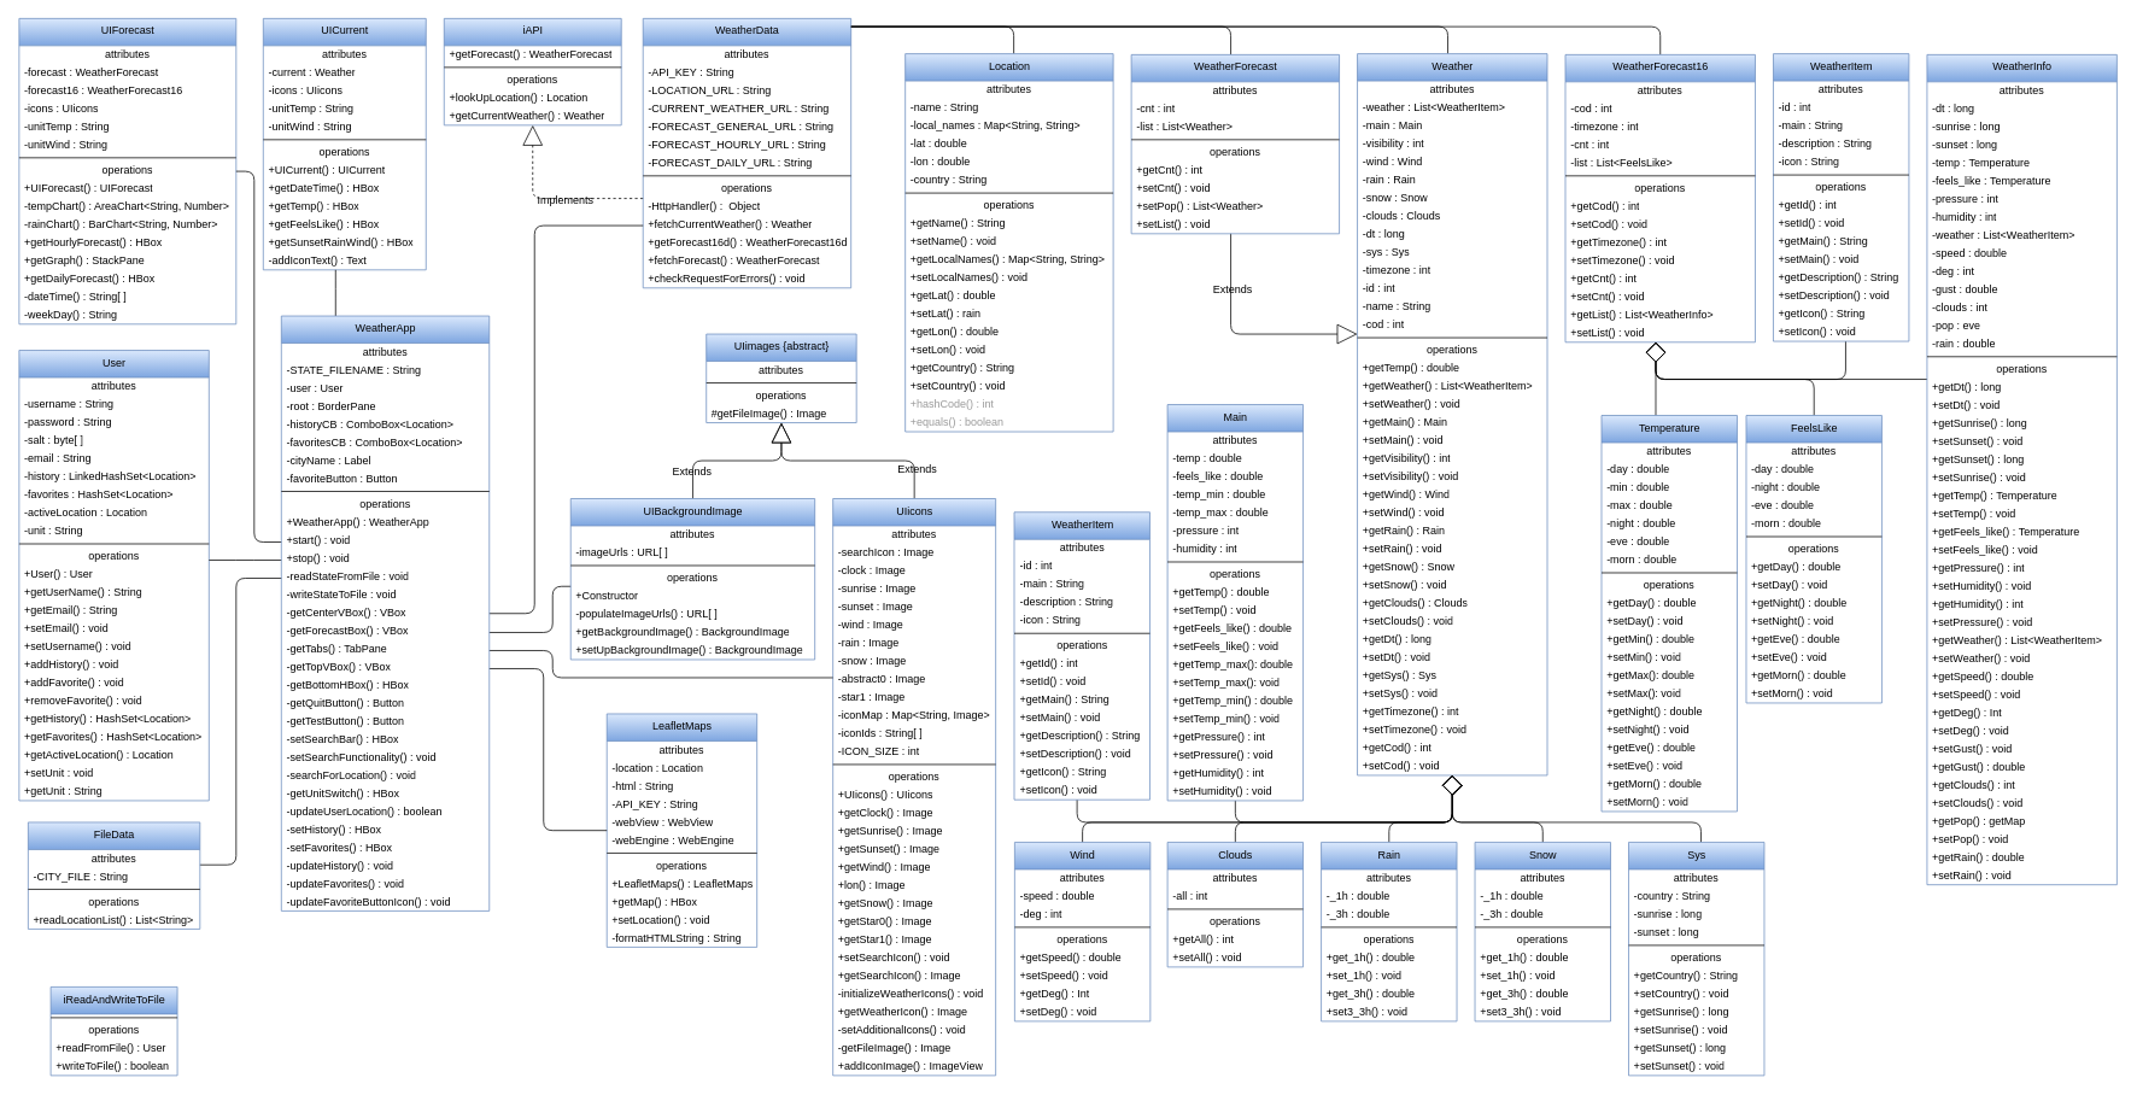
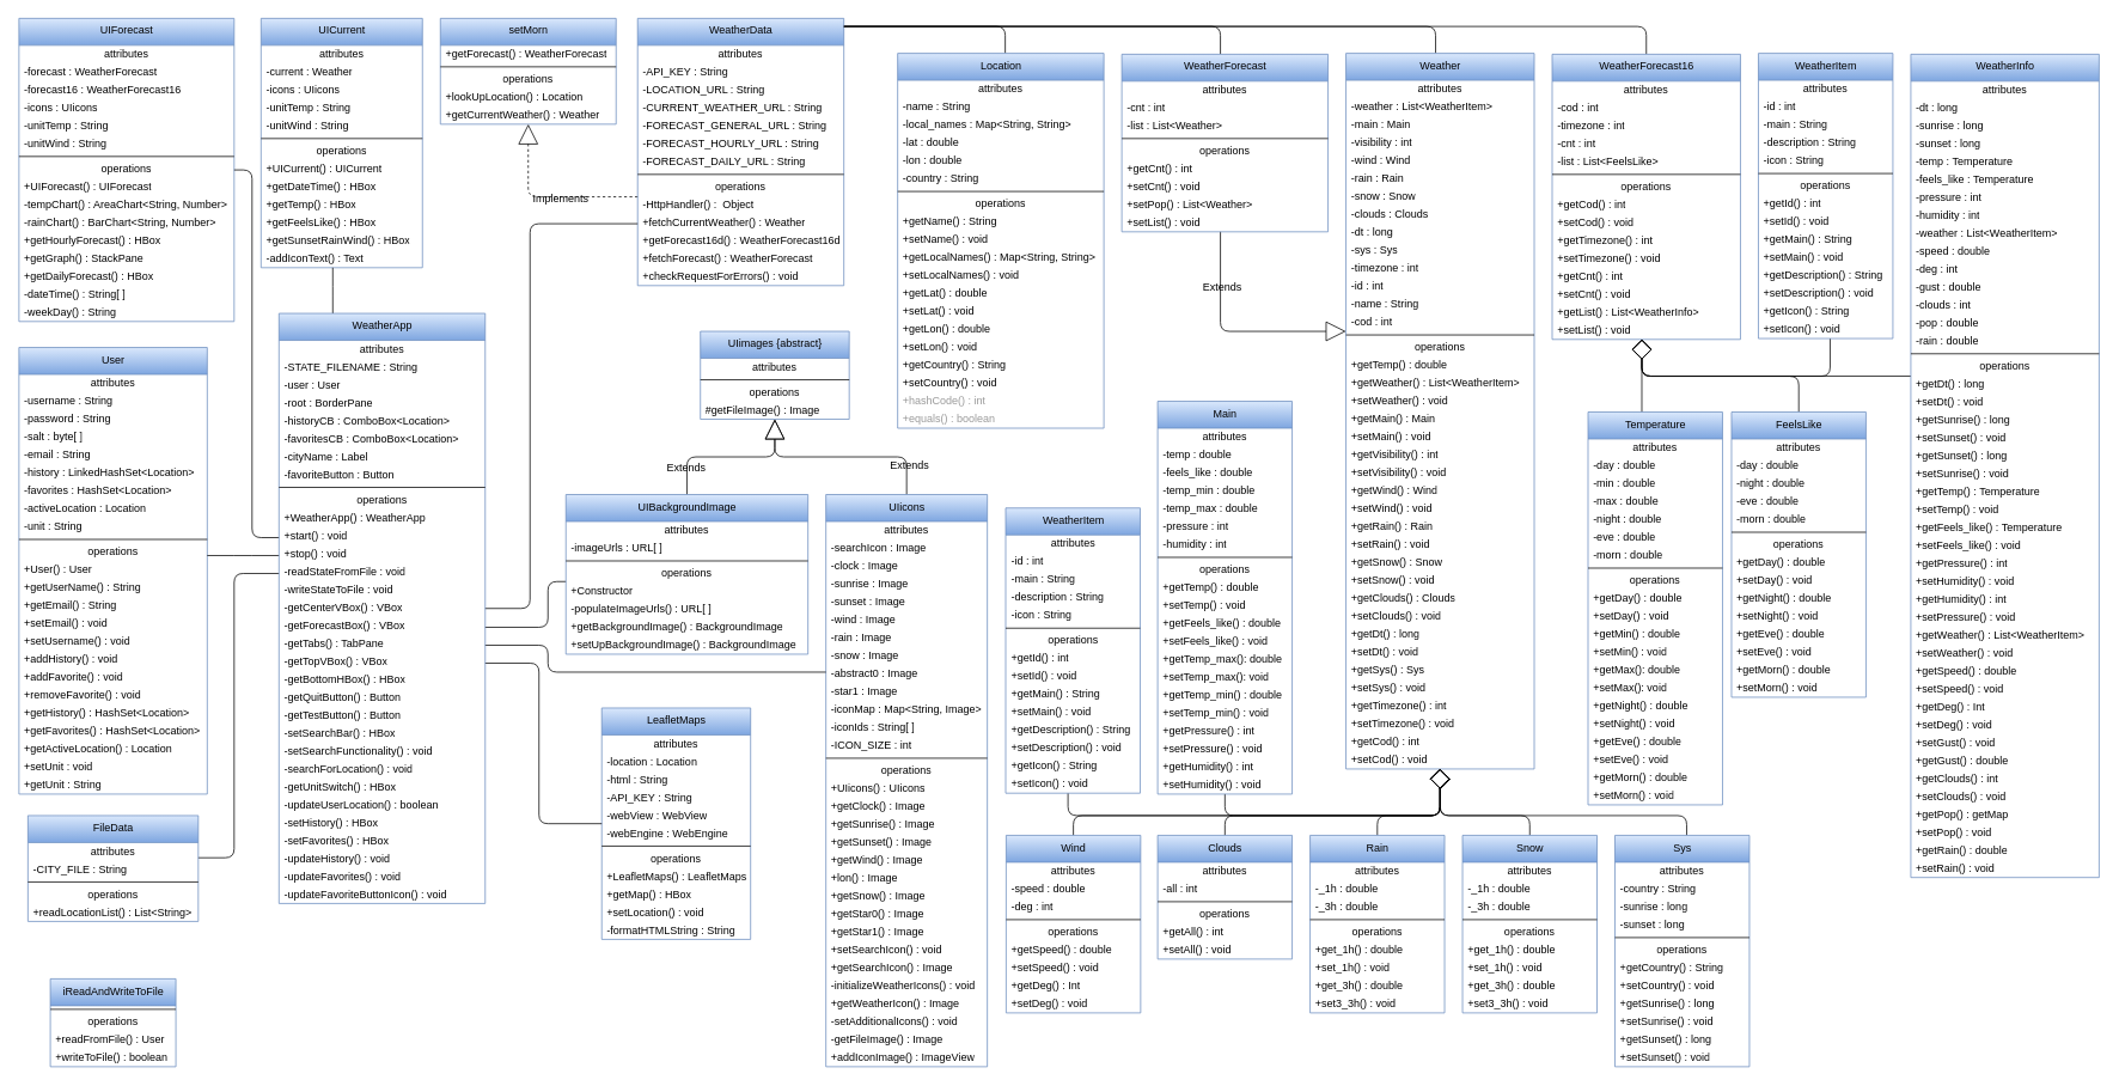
- <mxCell id="14" value="iAPI" style="swimlane;fontStyle=0;align=center;verticalAlign=top;childLayout=stackLayout;horizontal=1;startSize=30;horizontalStack=0;resizeParent=1;resizeParentMax=0;resizeLast=0;collapsible=0;marginBottom=0;html=1;fillColor=#dae8fc;gradientColor=#7ea6e0;strokeColor=#6c8ebf;labelBackgroundColor=none;fontColor=#000000;" parent="1" vertex="1"><mxGeometry x="490" y="20" width="196" height="118" as="geometry" /></mxCell>
+ <mxCell id="14" value="setMorn" style="swimlane;fontStyle=0;align=center;verticalAlign=top;childLayout=stackLayout;horizontal=1;startSize=30;horizontalStack=0;resizeParent=1;resizeParentMax=0;resizeLast=0;collapsible=0;marginBottom=0;html=1;fillColor=#dae8fc;gradientColor=#7ea6e0;strokeColor=#6c8ebf;labelBackgroundColor=none;fontColor=#000000;" parent="1" vertex="1"><mxGeometry x="490" y="20" width="196" height="118" as="geometry" /></mxCell>
- <mxCell id="52" value="+setLat() : rain" style="text;html=1;strokeColor=none;fillColor=none;align=left;verticalAlign=middle;spacingLeft=4;spacingRight=4;overflow=hidden;rotatable=0;points=[[0,0.5],[1,0.5]];portConstraint=eastwest;fontColor=#000000;" parent="38" vertex="1"><mxGeometry y="278" width="230" height="20" as="geometry" /></mxCell>
+ <mxCell id="52" value="+setLat() : void" style="text;html=1;strokeColor=none;fillColor=none;align=left;verticalAlign=middle;spacingLeft=4;spacingRight=4;overflow=hidden;rotatable=0;points=[[0,0.5],[1,0.5]];portConstraint=eastwest;fontColor=#000000;" parent="38" vertex="1"><mxGeometry y="278" width="230" height="20" as="geometry" /></mxCell>
- <mxCell id="383" value="-pop : eve" style="text;html=1;strokeColor=none;fillColor=none;align=left;verticalAlign=middle;spacingLeft=4;spacingRight=4;overflow=hidden;rotatable=0;points=[[0,0.5],[1,0.5]];portConstraint=eastwest;fontColor=#000000;" parent="369" vertex="1"><mxGeometry y="290" width="210" height="20" as="geometry" /></mxCell>
+ <mxCell id="383" value="-pop : double" style="text;html=1;strokeColor=none;fillColor=none;align=left;verticalAlign=middle;spacingLeft=4;spacingRight=4;overflow=hidden;rotatable=0;points=[[0,0.5],[1,0.5]];portConstraint=eastwest;fontColor=#000000;" parent="369" vertex="1"><mxGeometry y="290" width="210" height="20" as="geometry" /></mxCell>
